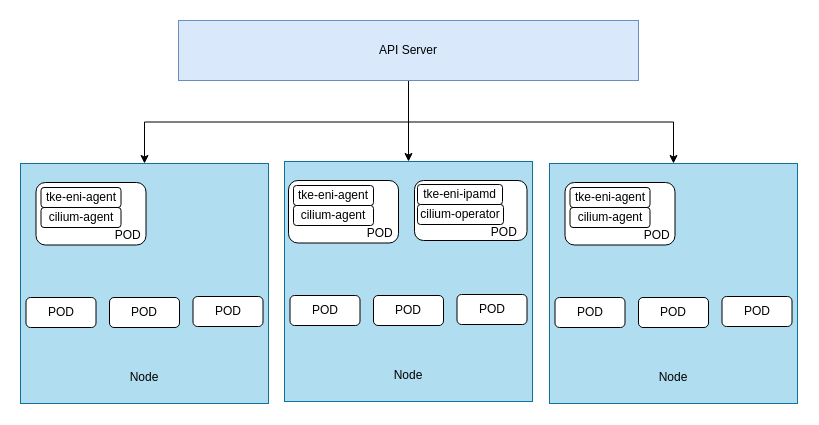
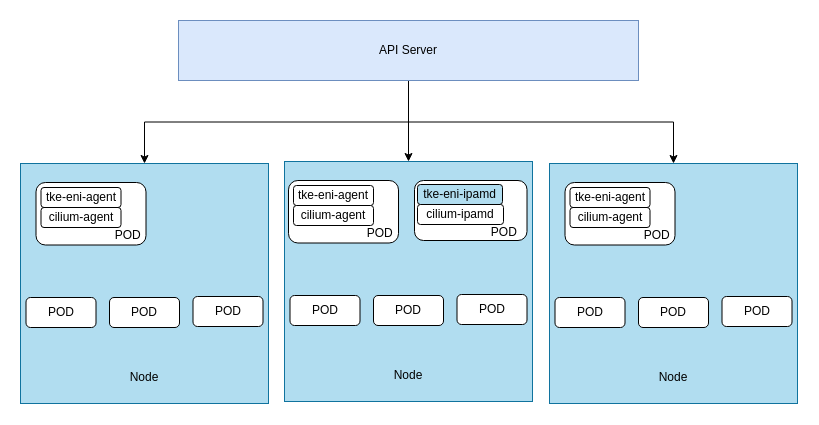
- <mxCell id="28" value="tke-eni-ipamd" style="rounded=1;whiteSpace=wrap;html=1;" vertex="1" parent="1"><mxGeometry x="417" y="184" width="85" height="20" as="geometry" /></mxCell>
+ <mxCell id="28" value="tke-eni-ipamd" style="rounded=1;whiteSpace=wrap;html=1;fillColor=#b1ddf0;" vertex="1" parent="1"><mxGeometry x="417" y="184" width="85" height="20" as="geometry" /></mxCell>
- <mxCell id="29" value="cilium-operator" style="rounded=1;whiteSpace=wrap;html=1;" vertex="1" parent="1"><mxGeometry x="417" y="204" width="86" height="20" as="geometry" /></mxCell>
+ <mxCell id="29" value="cilium-ipamd" style="rounded=1;whiteSpace=wrap;html=1;" vertex="1" parent="1"><mxGeometry x="417" y="204" width="86" height="20" as="geometry" /></mxCell>
